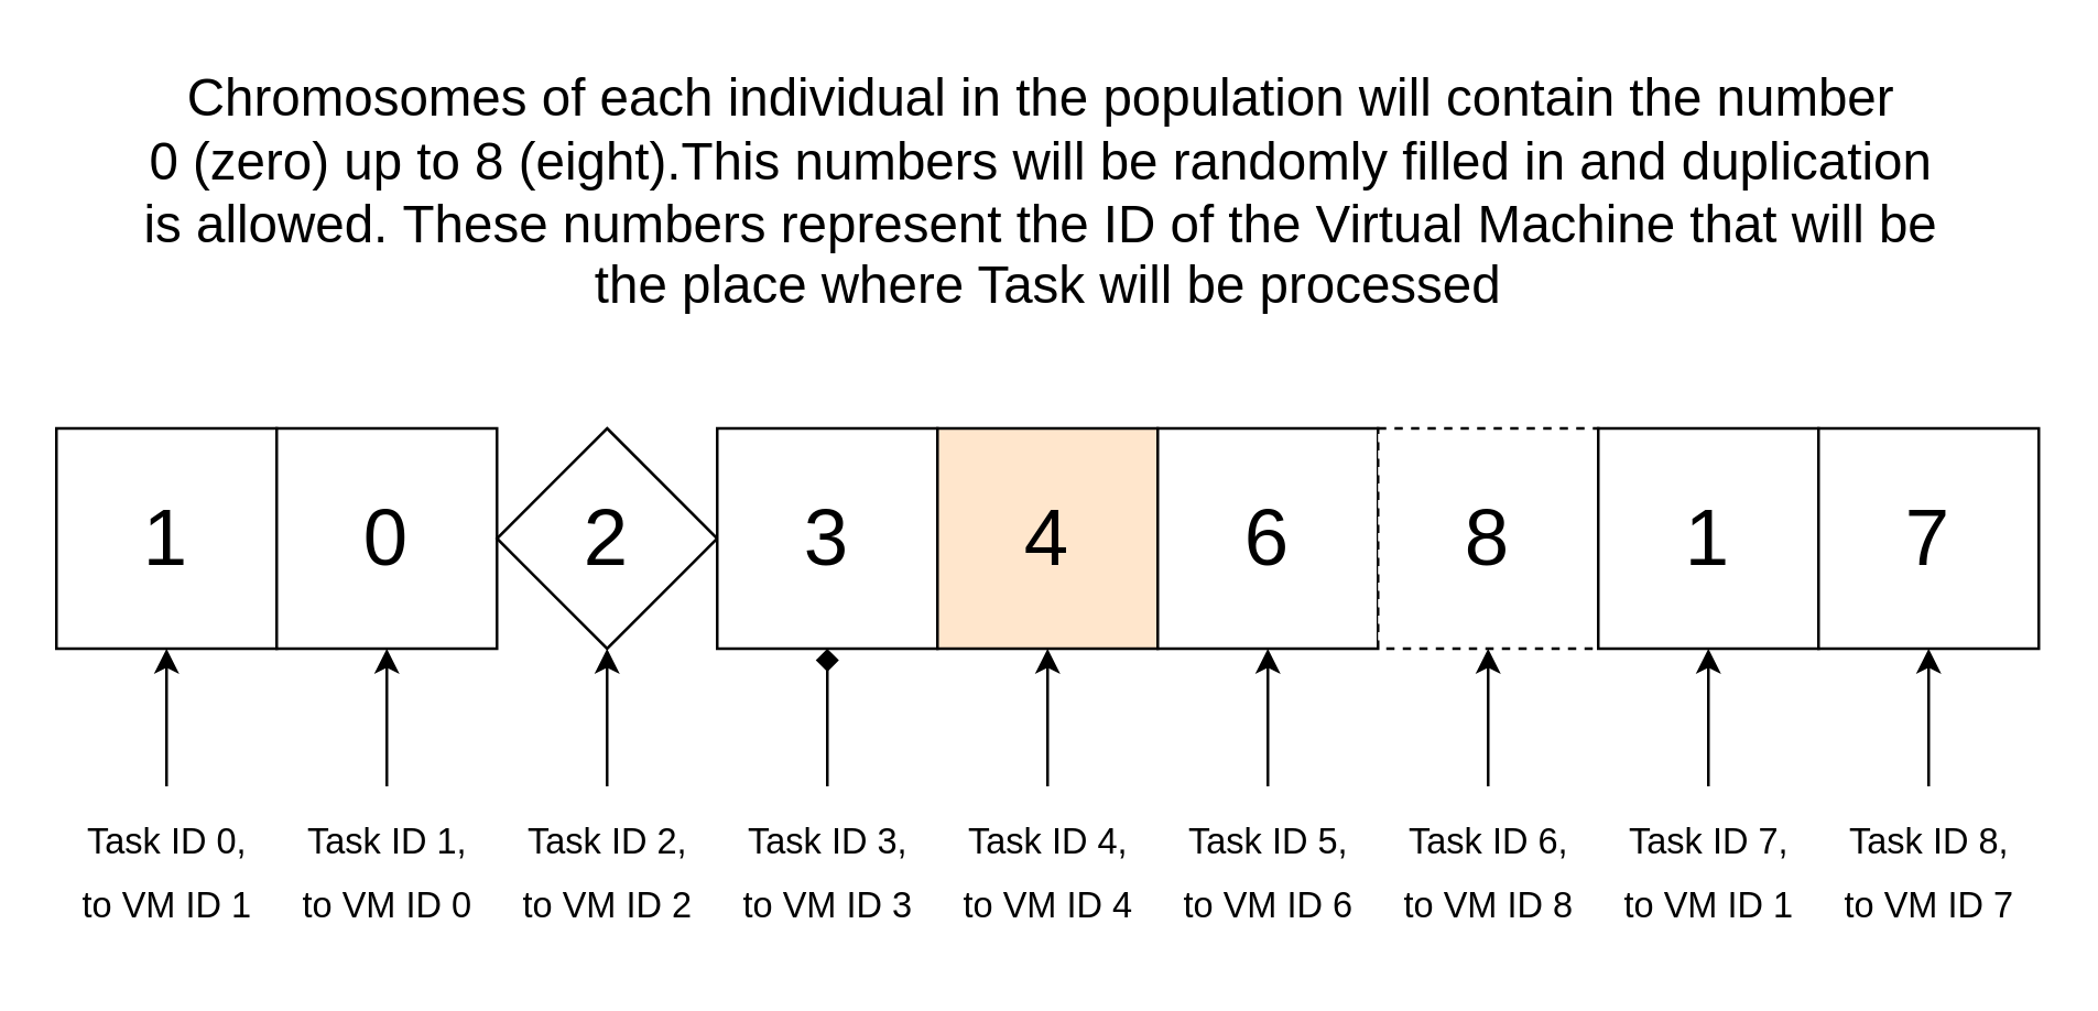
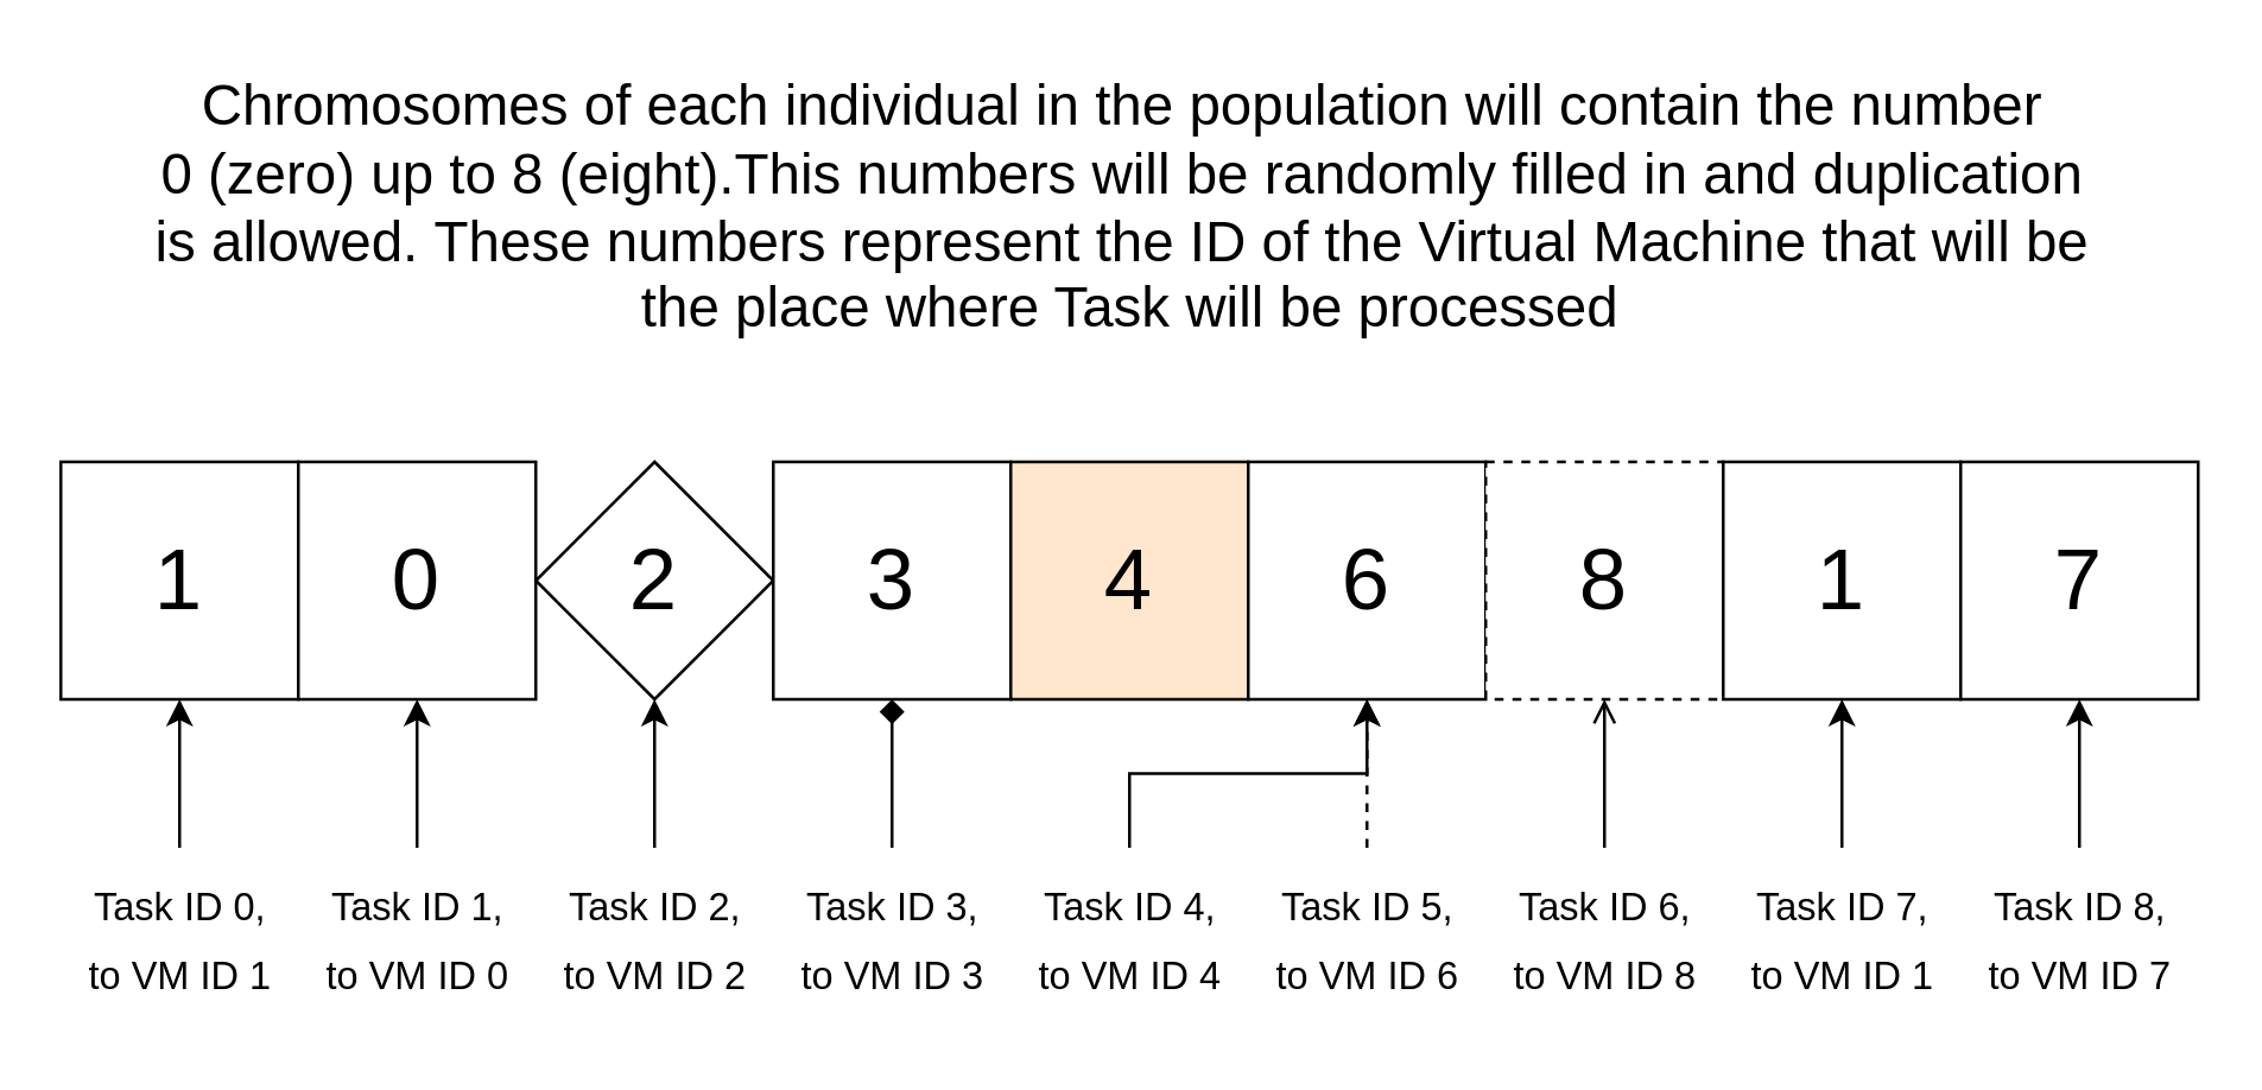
- <mxCell id="24" style="edgeStyle=orthogonalEdgeStyle;rounded=0;orthogonalLoop=1;jettySize=auto;html=1;entryX=0.5;entryY=1;entryDx=0;entryDy=0;fontSize=13;" parent="1" source="25" target="8" edge="1"><mxGeometry relative="1" as="geometry" /></mxCell>
+ <mxCell id="24" style="edgeStyle=orthogonalEdgeStyle;rounded=0;orthogonalLoop=1;jettySize=auto;html=1;entryX=0.5;entryY=1;entryDx=0;entryDy=0;fontSize=13;endArrow=open;" parent="1" source="25" target="8" edge="1"><mxGeometry relative="1" as="geometry" /></mxCell>
- <mxCell id="20" style="edgeStyle=orthogonalEdgeStyle;rounded=0;orthogonalLoop=1;jettySize=auto;html=1;entryX=0.5;entryY=1;entryDx=0;entryDy=0;fontSize=13;" parent="1" source="21" target="6" edge="1"><mxGeometry relative="1" as="geometry" /></mxCell>
+ <mxCell id="20" style="edgeStyle=orthogonalEdgeStyle;rounded=0;orthogonalLoop=1;jettySize=auto;html=1;fontSize=13;" parent="1" source="21" target="7" edge="1"><mxGeometry relative="1" as="geometry" /></mxCell>
- <mxCell id="22" style="edgeStyle=orthogonalEdgeStyle;rounded=0;orthogonalLoop=1;jettySize=auto;html=1;entryX=0.5;entryY=1;entryDx=0;entryDy=0;fontSize=13;" parent="1" source="23" target="7" edge="1"><mxGeometry relative="1" as="geometry" /></mxCell>
+ <mxCell id="22" style="edgeStyle=orthogonalEdgeStyle;rounded=0;orthogonalLoop=1;jettySize=auto;html=1;entryX=0.5;entryY=1;entryDx=0;entryDy=0;fontSize=13;dashed=1;" parent="1" source="23" target="7" edge="1"><mxGeometry relative="1" as="geometry" /></mxCell>
